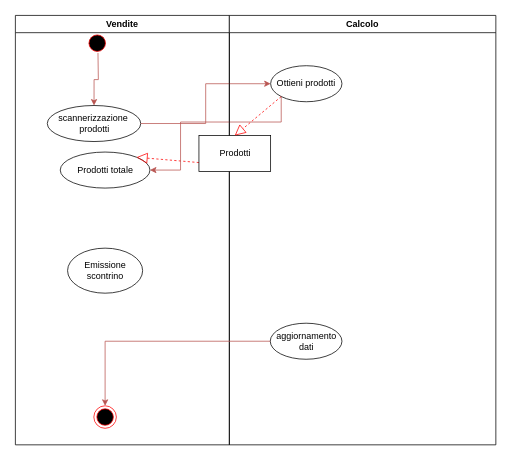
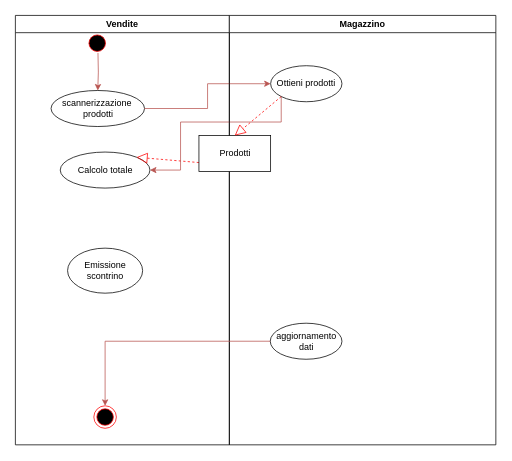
- <mxCell id="12" value="Calcolo" style="swimlane;whiteSpace=wrap" parent="1" vertex="1"><mxGeometry x="305" y="20" width="355" height="572" as="geometry" /></mxCell>
+ <mxCell id="12" value="Magazzino" style="swimlane;whiteSpace=wrap" parent="1" vertex="1"><mxGeometry x="305" y="20" width="355" height="572" as="geometry" /></mxCell>
- <mxCell id="3" value="scannerizzazione&amp;nbsp;&lt;br style=&quot;padding: 0px ; margin: 0px&quot;&gt;prodotti" style="ellipse;whiteSpace=wrap;html=1;" parent="2" vertex="1"><mxGeometry x="42.5" y="120" width="124.5" height="48" as="geometry" /></mxCell>
+ <mxCell id="3" value="scannerizzazione&amp;nbsp;&lt;br style=&quot;padding: 0px ; margin: 0px&quot;&gt;prodotti" style="ellipse;whiteSpace=wrap;html=1;" parent="2" vertex="1"><mxGeometry x="47.5" y="100" width="124.5" height="48" as="geometry" /></mxCell>
- <mxCell id="4" value="Prodotti totale" style="ellipse;whiteSpace=wrap;html=1;" parent="2" vertex="1"><mxGeometry x="59.75" y="182" width="119.5" height="48" as="geometry" /></mxCell>
+ <mxCell id="4" value="Calcolo totale" style="ellipse;whiteSpace=wrap;html=1;" parent="2" vertex="1"><mxGeometry x="59.75" y="182" width="119.5" height="48" as="geometry" /></mxCell>
